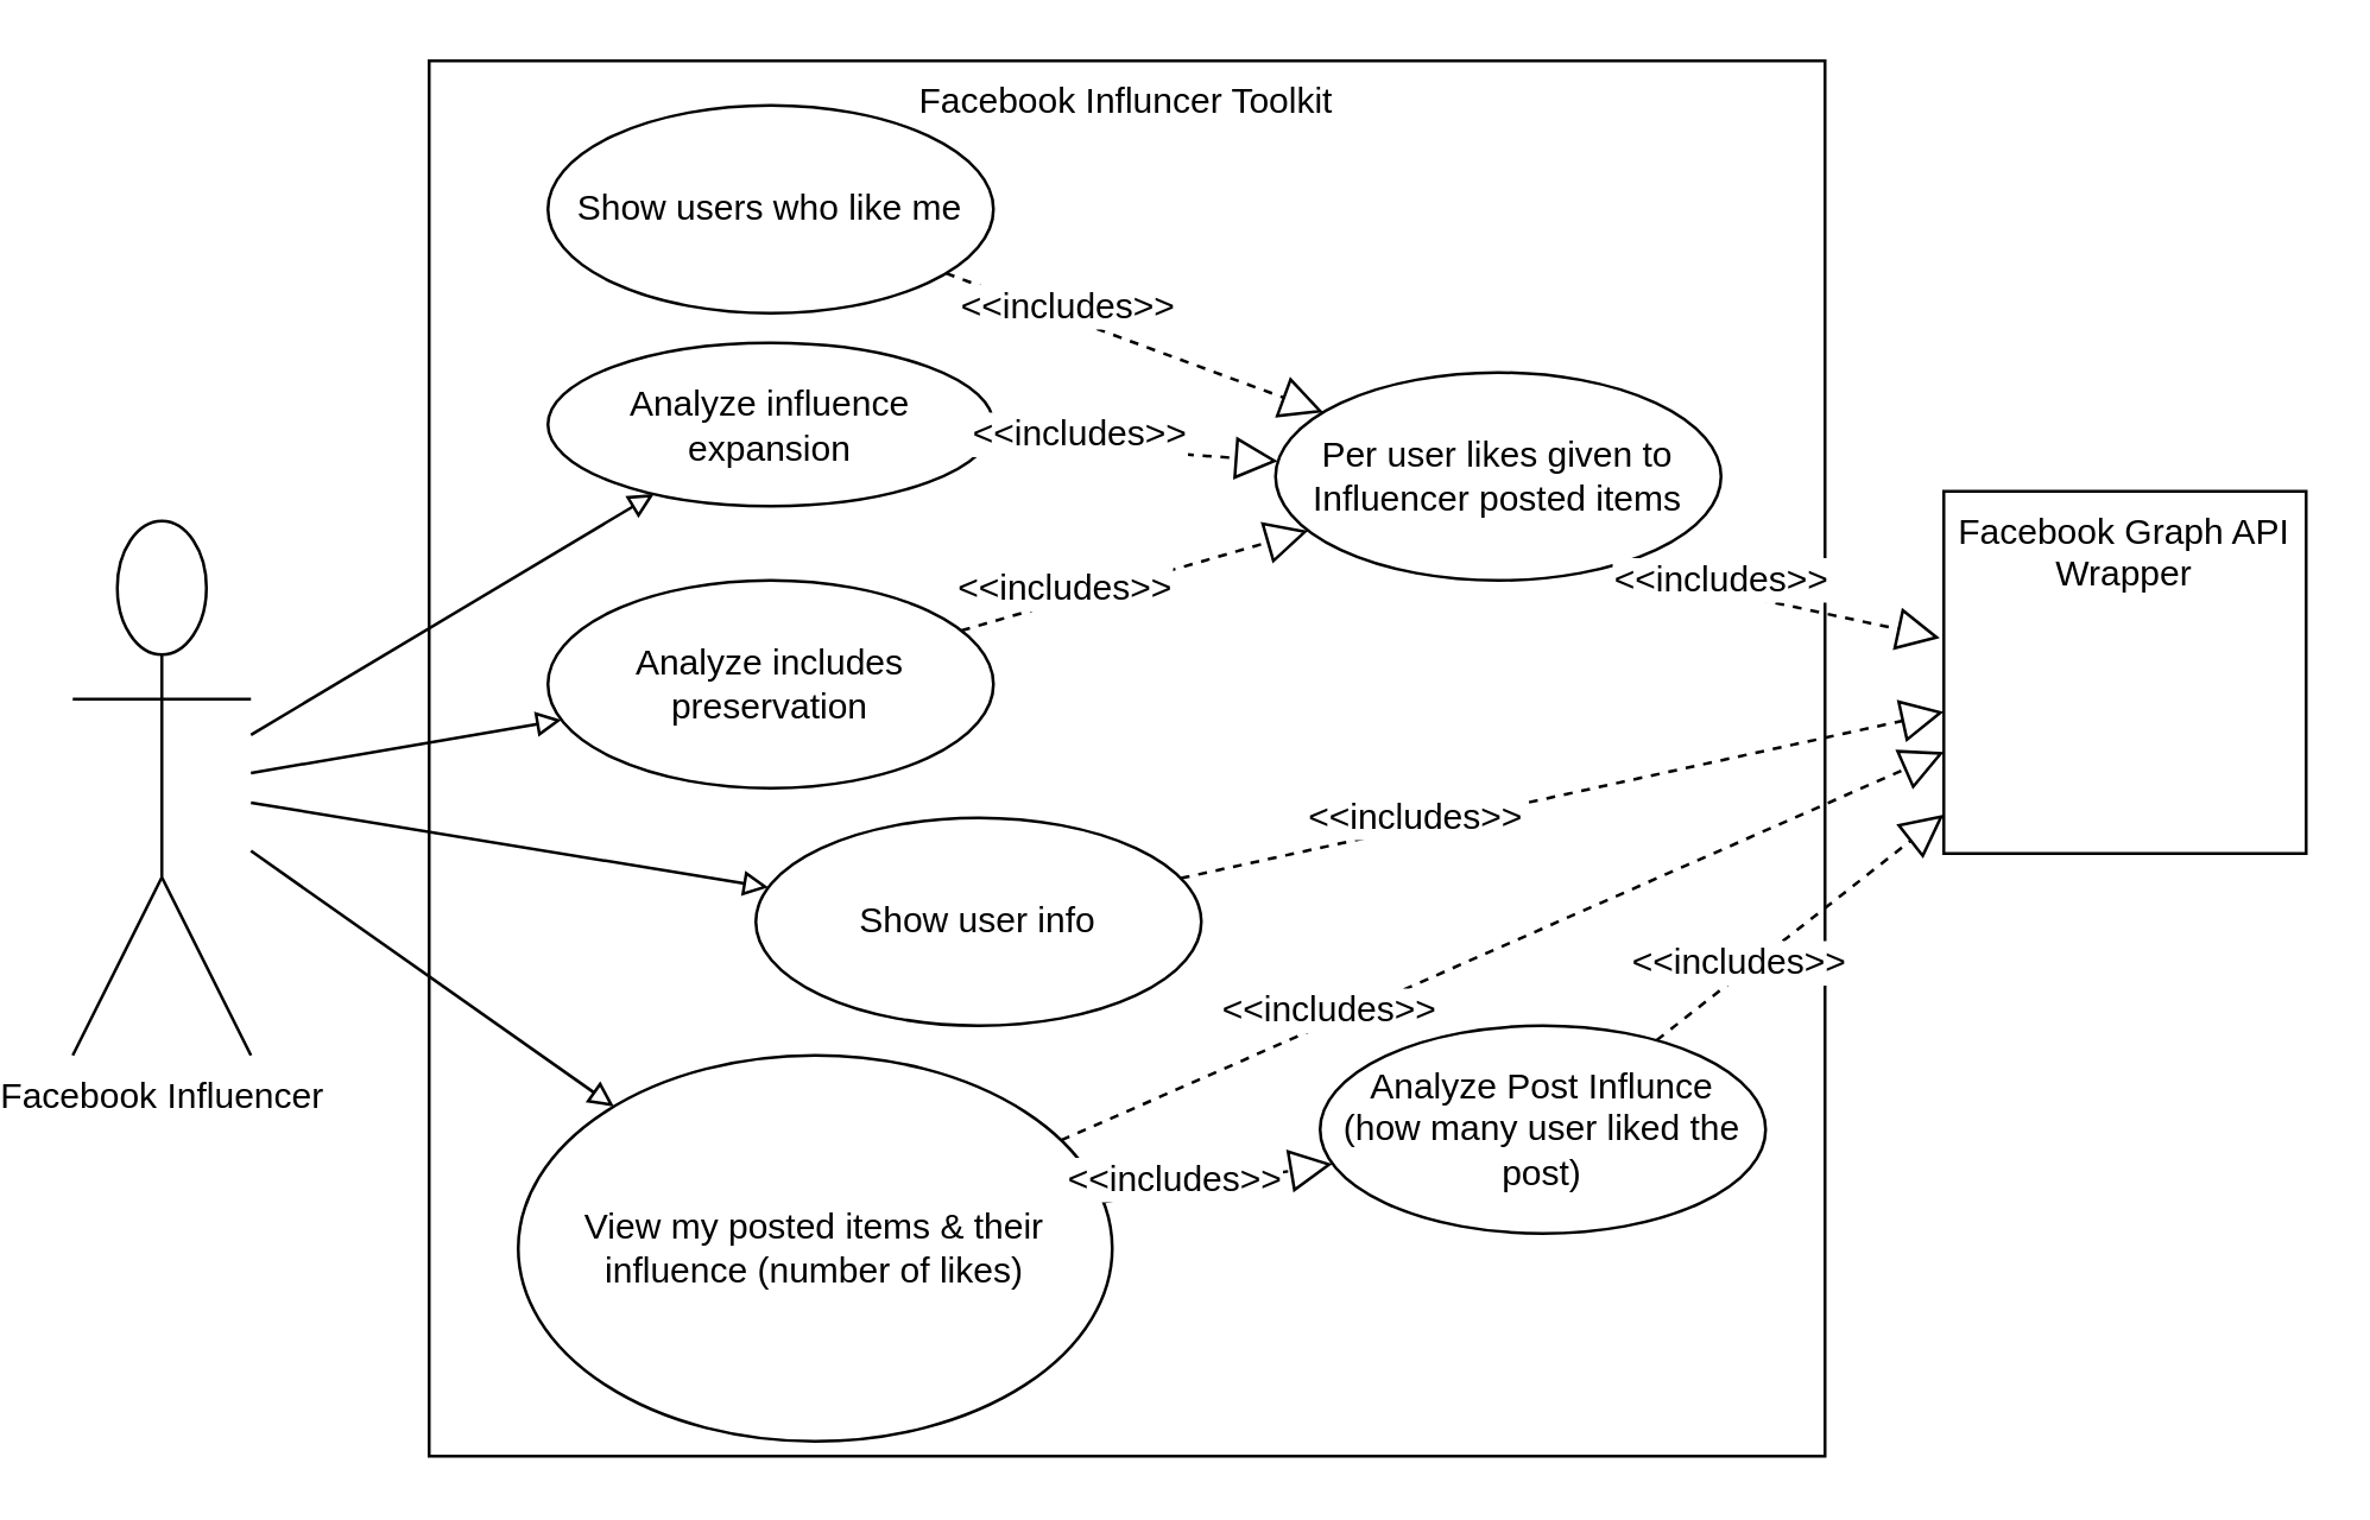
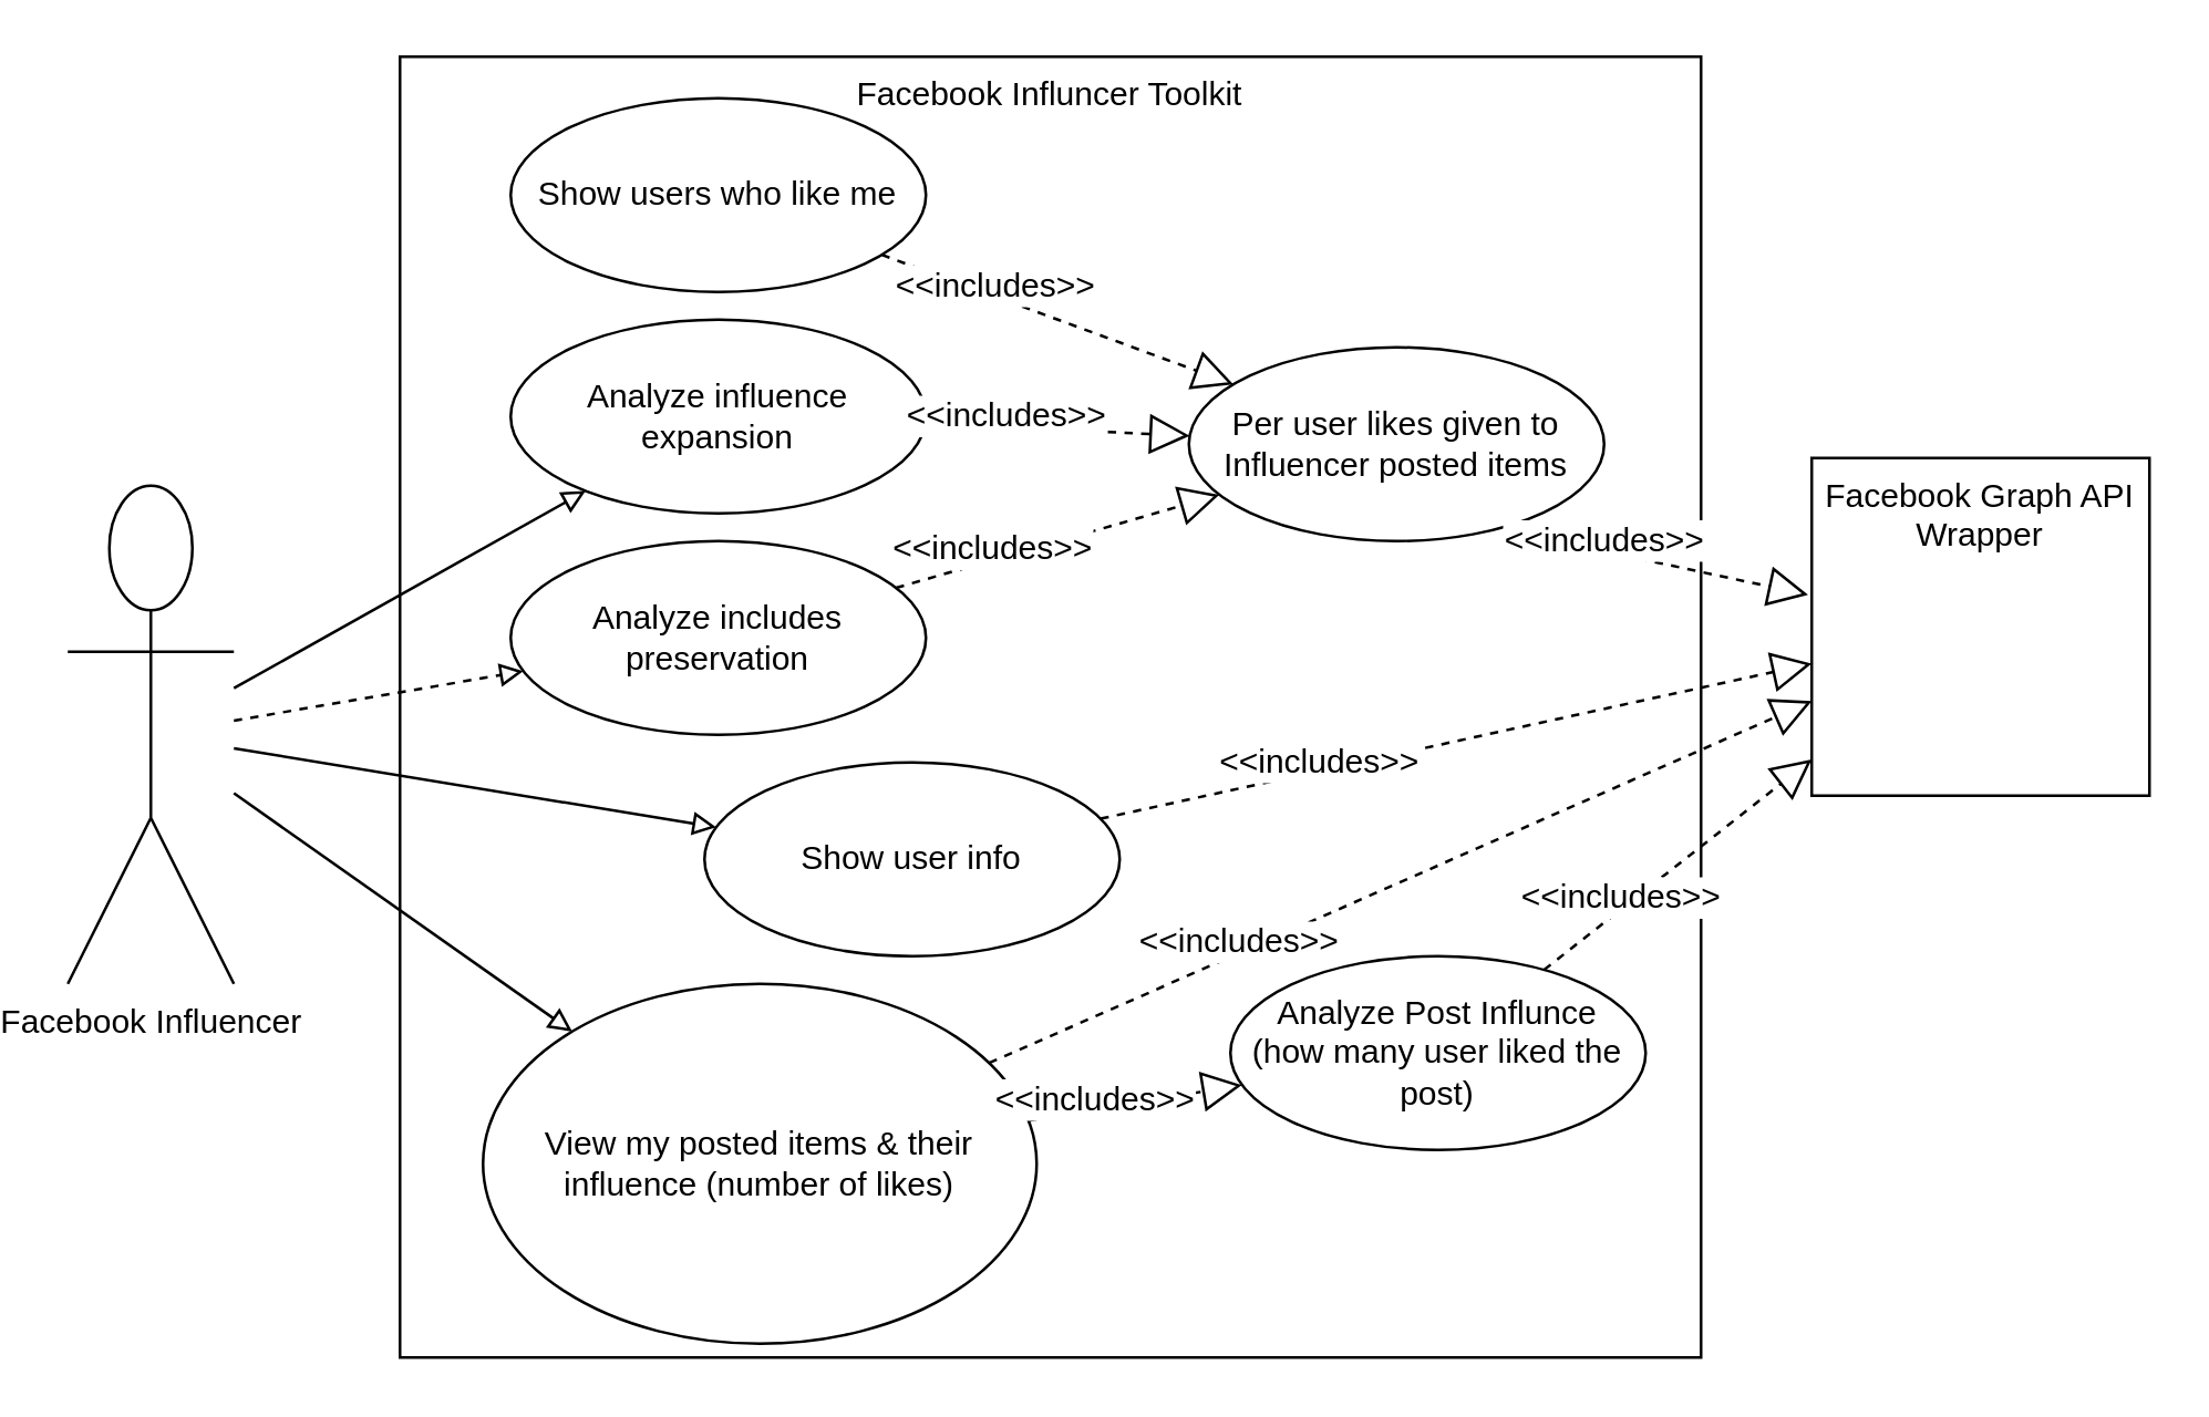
- <mxCell id="6" value="Analyze influence expansion" style="ellipse;whiteSpace=wrap;html=1;" vertex="1" parent="1"><mxGeometry x="180" y="115" width="150" height="55" as="geometry" /></mxCell>
+ <mxCell id="6" value="Analyze influence expansion" style="ellipse;whiteSpace=wrap;html=1;" vertex="1" parent="1"><mxGeometry x="180" y="115" width="150" height="70" as="geometry" /></mxCell>
- <mxCell id="24" value="" style="endArrow=block;endFill=0;endSize=6;html=1;" edge="1" parent="1" source="2" target="7"><mxGeometry width="100" relative="1" as="geometry"><mxPoint x="70.26" y="248.9" as="sourcePoint" /><mxPoint x="225.931" y="129.876" as="targetPoint" /></mxGeometry></mxCell>
+ <mxCell id="24" value="" style="endArrow=block;endFill=0;endSize=6;html=1;dashed=1;" edge="1" parent="1" source="2" target="7"><mxGeometry width="100" relative="1" as="geometry"><mxPoint x="70.26" y="248.9" as="sourcePoint" /><mxPoint x="225.931" y="129.876" as="targetPoint" /></mxGeometry></mxCell>
